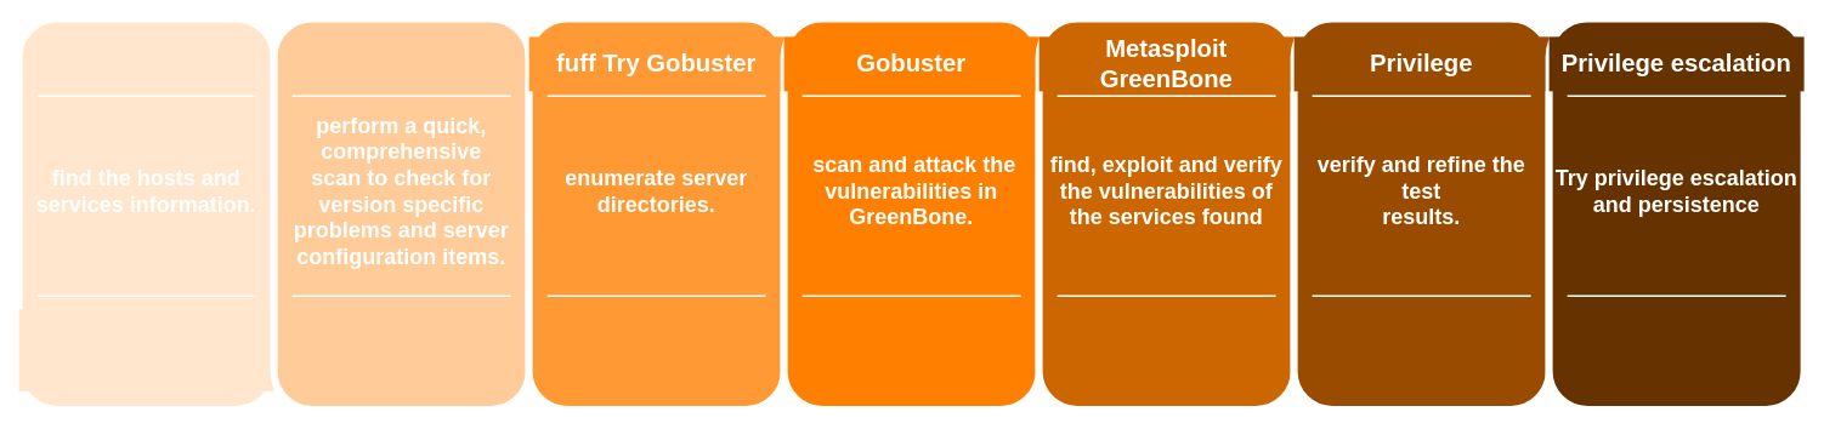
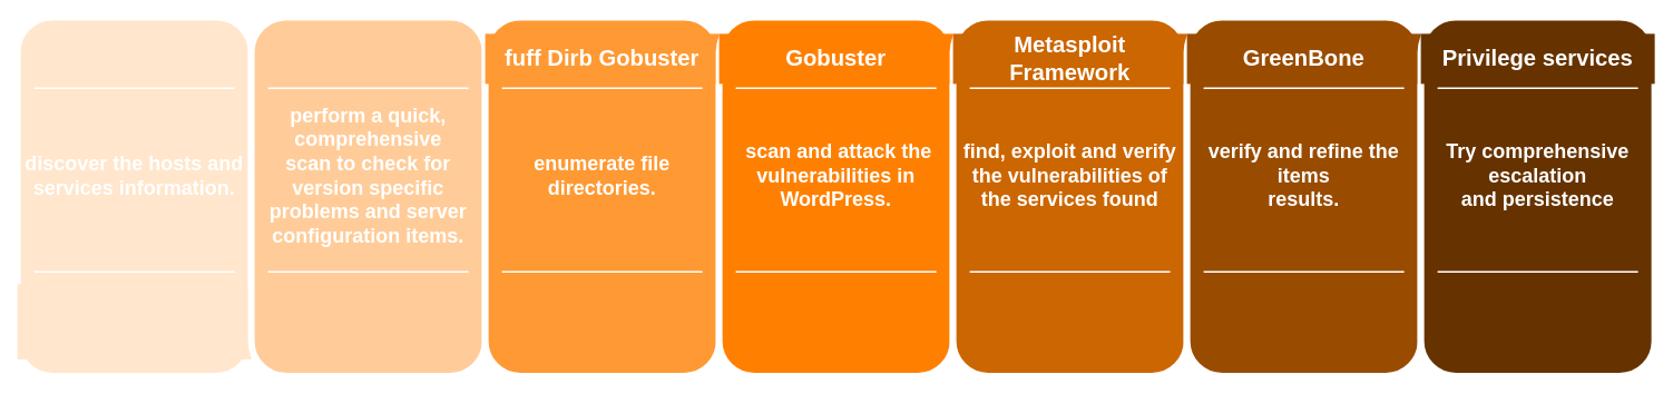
- <mxCell id="12" value="fuff Try Gobuster" style="text;html=1;strokeColor=none;fillColor=#FF9933;align=center;verticalAlign=middle;whiteSpace=wrap;rounded=0;shadow=0;fontSize=27;fontColor=#FFFFFF;fontStyle=1" parent="1" vertex="1"><mxGeometry x="580" y="40" width="280" height="60" as="geometry" /></mxCell>
+ <mxCell id="12" value="fuff Dirb Gobuster" style="text;html=1;strokeColor=none;fillColor=#FF9933;align=center;verticalAlign=middle;whiteSpace=wrap;rounded=0;shadow=0;fontSize=27;fontColor=#FFFFFF;fontStyle=1" parent="1" vertex="1"><mxGeometry x="580" y="40" width="280" height="60" as="geometry" /></mxCell>
- <mxCell id="22" value="Metasploit GreenBone" style="text;html=1;strokeColor=none;fillColor=#CC6600;align=center;verticalAlign=middle;whiteSpace=wrap;rounded=0;shadow=0;fontSize=27;fontColor=#FFFFFF;fontStyle=1" vertex="1" parent="1"><mxGeometry x="1140" y="40" width="280" height="60" as="geometry" /></mxCell>
+ <mxCell id="22" value="Metasploit Framework" style="text;html=1;strokeColor=none;fillColor=#CC6600;align=center;verticalAlign=middle;whiteSpace=wrap;rounded=0;shadow=0;fontSize=27;fontColor=#FFFFFF;fontStyle=1" vertex="1" parent="1"><mxGeometry x="1140" y="40" width="280" height="60" as="geometry" /></mxCell>
- <mxCell id="27" value="Privilege" style="text;html=1;strokeColor=none;fillColor=#994C00;align=center;verticalAlign=middle;whiteSpace=wrap;rounded=0;shadow=0;fontSize=27;fontColor=#FFFFFF;fontStyle=1" vertex="1" parent="1"><mxGeometry x="1420" y="40" width="280" height="60" as="geometry" /></mxCell>
+ <mxCell id="27" value="GreenBone" style="text;html=1;strokeColor=none;fillColor=#994C00;align=center;verticalAlign=middle;whiteSpace=wrap;rounded=0;shadow=0;fontSize=27;fontColor=#FFFFFF;fontStyle=1" vertex="1" parent="1"><mxGeometry x="1420" y="40" width="280" height="60" as="geometry" /></mxCell>
- <mxCell id="32" value="Privilege escalation" style="text;html=1;strokeColor=none;fillColor=#663300;align=center;verticalAlign=middle;whiteSpace=wrap;rounded=0;shadow=0;fontSize=27;fontColor=#FFFFFF;fontStyle=1" vertex="1" parent="1"><mxGeometry x="1700" y="40" width="280" height="60" as="geometry" /></mxCell>
+ <mxCell id="32" value="Privilege services" style="text;html=1;strokeColor=none;fillColor=#663300;align=center;verticalAlign=middle;whiteSpace=wrap;rounded=0;shadow=0;fontSize=27;fontColor=#FFFFFF;fontStyle=1" vertex="1" parent="1"><mxGeometry x="1700" y="40" width="280" height="60" as="geometry" /></mxCell>
- <mxCell id="36" value="&lt;font style=&quot;font-size: 24px;&quot;&gt;&lt;b&gt;find the hosts and&lt;br&gt;services information.&lt;/b&gt;&lt;/font&gt;" style="text;html=1;fontColor=white;strokeColor=none;fillColor=none;align=center;verticalAlign=middle;whiteSpace=wrap;rounded=0;shadow=0;" vertex="1" parent="1"><mxGeometry x="25" y="100" width="270" height="220" as="geometry" /></mxCell>
+ <mxCell id="36" value="&lt;font style=&quot;font-size: 24px;&quot;&gt;&lt;b&gt;discover the hosts and&lt;br&gt;services information.&lt;/b&gt;&lt;/font&gt;" style="text;html=1;fontColor=white;strokeColor=none;fillColor=none;align=center;verticalAlign=middle;whiteSpace=wrap;rounded=0;shadow=0;" vertex="1" parent="1"><mxGeometry x="25" y="100" width="270" height="220" as="geometry" /></mxCell>
- <mxCell id="38" value="&lt;font style=&quot;font-size: 24px;&quot;&gt;&lt;b&gt;enumerate server directories.&lt;/b&gt;&lt;/font&gt;" style="text;html=1;fontColor=white;strokeColor=none;fillColor=none;align=center;verticalAlign=middle;whiteSpace=wrap;rounded=0;shadow=0;" vertex="1" parent="1"><mxGeometry x="585" y="100" width="270" height="220" as="geometry" /></mxCell>
+ <mxCell id="38" value="&lt;font style=&quot;font-size: 24px;&quot;&gt;&lt;b&gt;enumerate file directories.&lt;/b&gt;&lt;/font&gt;" style="text;html=1;fontColor=white;strokeColor=none;fillColor=none;align=center;verticalAlign=middle;whiteSpace=wrap;rounded=0;shadow=0;" vertex="1" parent="1"><mxGeometry x="585" y="100" width="270" height="220" as="geometry" /></mxCell>
- <mxCell id="39" value="&lt;b&gt;&lt;font style=&quot;font-size: 24px;&quot;&gt;&amp;nbsp;scan and attack the vulnerabilities in GreenBone.&lt;/font&gt;&lt;/b&gt;" style="text;html=1;fontColor=white;strokeColor=none;fillColor=none;align=center;verticalAlign=middle;whiteSpace=wrap;rounded=0;shadow=0;" vertex="1" parent="1"><mxGeometry x="865" y="100" width="270" height="220" as="geometry" /></mxCell>
+ <mxCell id="39" value="&lt;b&gt;&lt;font style=&quot;font-size: 24px;&quot;&gt;&amp;nbsp;scan and attack the vulnerabilities in WordPress.&lt;/font&gt;&lt;/b&gt;" style="text;html=1;fontColor=white;strokeColor=none;fillColor=none;align=center;verticalAlign=middle;whiteSpace=wrap;rounded=0;shadow=0;" vertex="1" parent="1"><mxGeometry x="865" y="100" width="270" height="220" as="geometry" /></mxCell>
- <mxCell id="41" value="&lt;font style=&quot;font-size: 24px;&quot;&gt;&lt;b&gt;verify and refine the test&lt;br/&gt;results.&lt;/b&gt;&lt;/font&gt;" style="text;html=1;fontColor=white;strokeColor=none;fillColor=none;align=center;verticalAlign=middle;whiteSpace=wrap;rounded=0;shadow=0;" vertex="1" parent="1"><mxGeometry x="1425" y="100" width="270" height="220" as="geometry" /></mxCell>
+ <mxCell id="41" value="&lt;font style=&quot;font-size: 24px;&quot;&gt;&lt;b&gt;verify and refine the items&lt;br/&gt;results.&lt;/b&gt;&lt;/font&gt;" style="text;html=1;fontColor=white;strokeColor=none;fillColor=none;align=center;verticalAlign=middle;whiteSpace=wrap;rounded=0;shadow=0;" vertex="1" parent="1"><mxGeometry x="1425" y="100" width="270" height="220" as="geometry" /></mxCell>
- <mxCell id="42" value="&lt;font style=&quot;font-size: 24px;&quot;&gt;&lt;b&gt;Try privilege escalation&lt;br/&gt;and persistence&lt;/b&gt;&lt;/font&gt;" style="text;html=1;fontColor=white;strokeColor=none;fillColor=none;align=center;verticalAlign=middle;whiteSpace=wrap;rounded=0;shadow=0;" vertex="1" parent="1"><mxGeometry x="1705" y="100" width="270" height="220" as="geometry" /></mxCell>
+ <mxCell id="42" value="&lt;font style=&quot;font-size: 24px;&quot;&gt;&lt;b&gt;Try comprehensive escalation&lt;br/&gt;and persistence&lt;/b&gt;&lt;/font&gt;" style="text;html=1;fontColor=white;strokeColor=none;fillColor=none;align=center;verticalAlign=middle;whiteSpace=wrap;rounded=0;shadow=0;" vertex="1" parent="1"><mxGeometry x="1705" y="100" width="270" height="220" as="geometry" /></mxCell>
